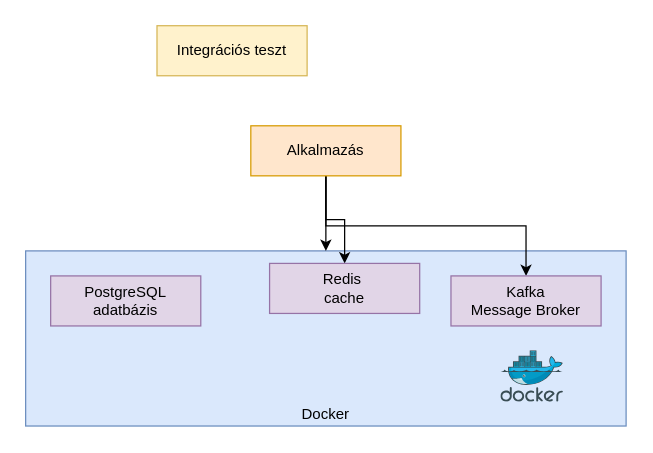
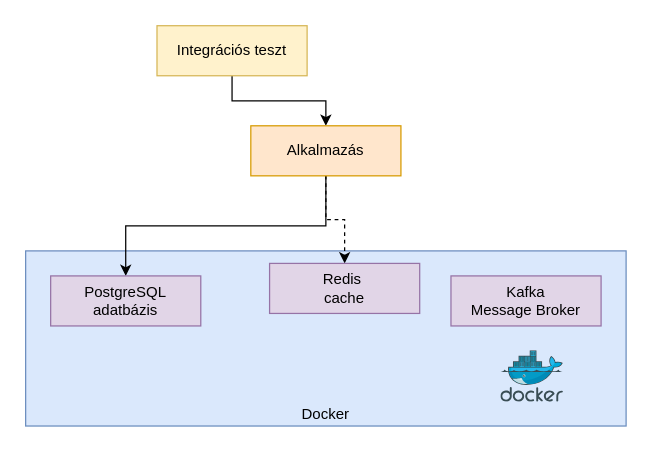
+ <mxCell id="3" style="edgeStyle=orthogonalEdgeStyle;rounded=0;orthogonalLoop=1;jettySize=auto;html=1;exitX=0.5;exitY=1;exitDx=0;exitDy=0;" parent="1" source="4" target="8" edge="1"><mxGeometry relative="1" as="geometry" /></mxCell>
- <mxCell id="7" style="edgeStyle=orthogonalEdgeStyle;rounded=0;orthogonalLoop=1;jettySize=auto;html=1;exitX=0.5;exitY=1;exitDx=0;exitDy=0;entryX=0.5;entryY=0;entryDx=0;entryDy=0;" parent="1" source="8" target="11" edge="1"><mxGeometry relative="1" as="geometry"><mxPoint x="260" y="180" as="sourcePoint" /></mxGeometry></mxCell>
- <mxCell id="6" style="edgeStyle=orthogonalEdgeStyle;rounded=0;orthogonalLoop=1;jettySize=auto;html=1;exitX=0.5;exitY=1;exitDx=0;exitDy=0;entryX=0.5;entryY=0;entryDx=0;entryDy=0;" parent="1" source="8" target="10" edge="1"><mxGeometry relative="1" as="geometry"><mxPoint x="260" y="180" as="sourcePoint" /></mxGeometry></mxCell>
+ <mxCell id="6" style="edgeStyle=orthogonalEdgeStyle;rounded=0;orthogonalLoop=1;jettySize=auto;html=1;exitX=0.5;exitY=1;exitDx=0;exitDy=0;entryX=0.5;entryY=0;entryDx=0;entryDy=0;dashed=1;" parent="1" source="8" target="10" edge="1"><mxGeometry relative="1" as="geometry"><mxPoint x="260" y="180" as="sourcePoint" /></mxGeometry></mxCell>
- <mxCell id="5" style="edgeStyle=orthogonalEdgeStyle;rounded=0;orthogonalLoop=1;jettySize=auto;html=1;exitX=0.5;exitY=1;exitDx=0;exitDy=0;" parent="1" source="8" target="2" edge="1"><mxGeometry relative="1" as="geometry"><mxPoint x="260" y="180" as="sourcePoint" /></mxGeometry></mxCell>
+ <mxCell id="5" style="edgeStyle=orthogonalEdgeStyle;rounded=0;orthogonalLoop=1;jettySize=auto;html=1;exitX=0.5;exitY=1;exitDx=0;exitDy=0;entryX=0.5;entryY=0;entryDx=0;entryDy=0;" parent="1" source="8" target="9" edge="1"><mxGeometry relative="1" as="geometry"><mxPoint x="260" y="180" as="sourcePoint" /></mxGeometry></mxCell>
